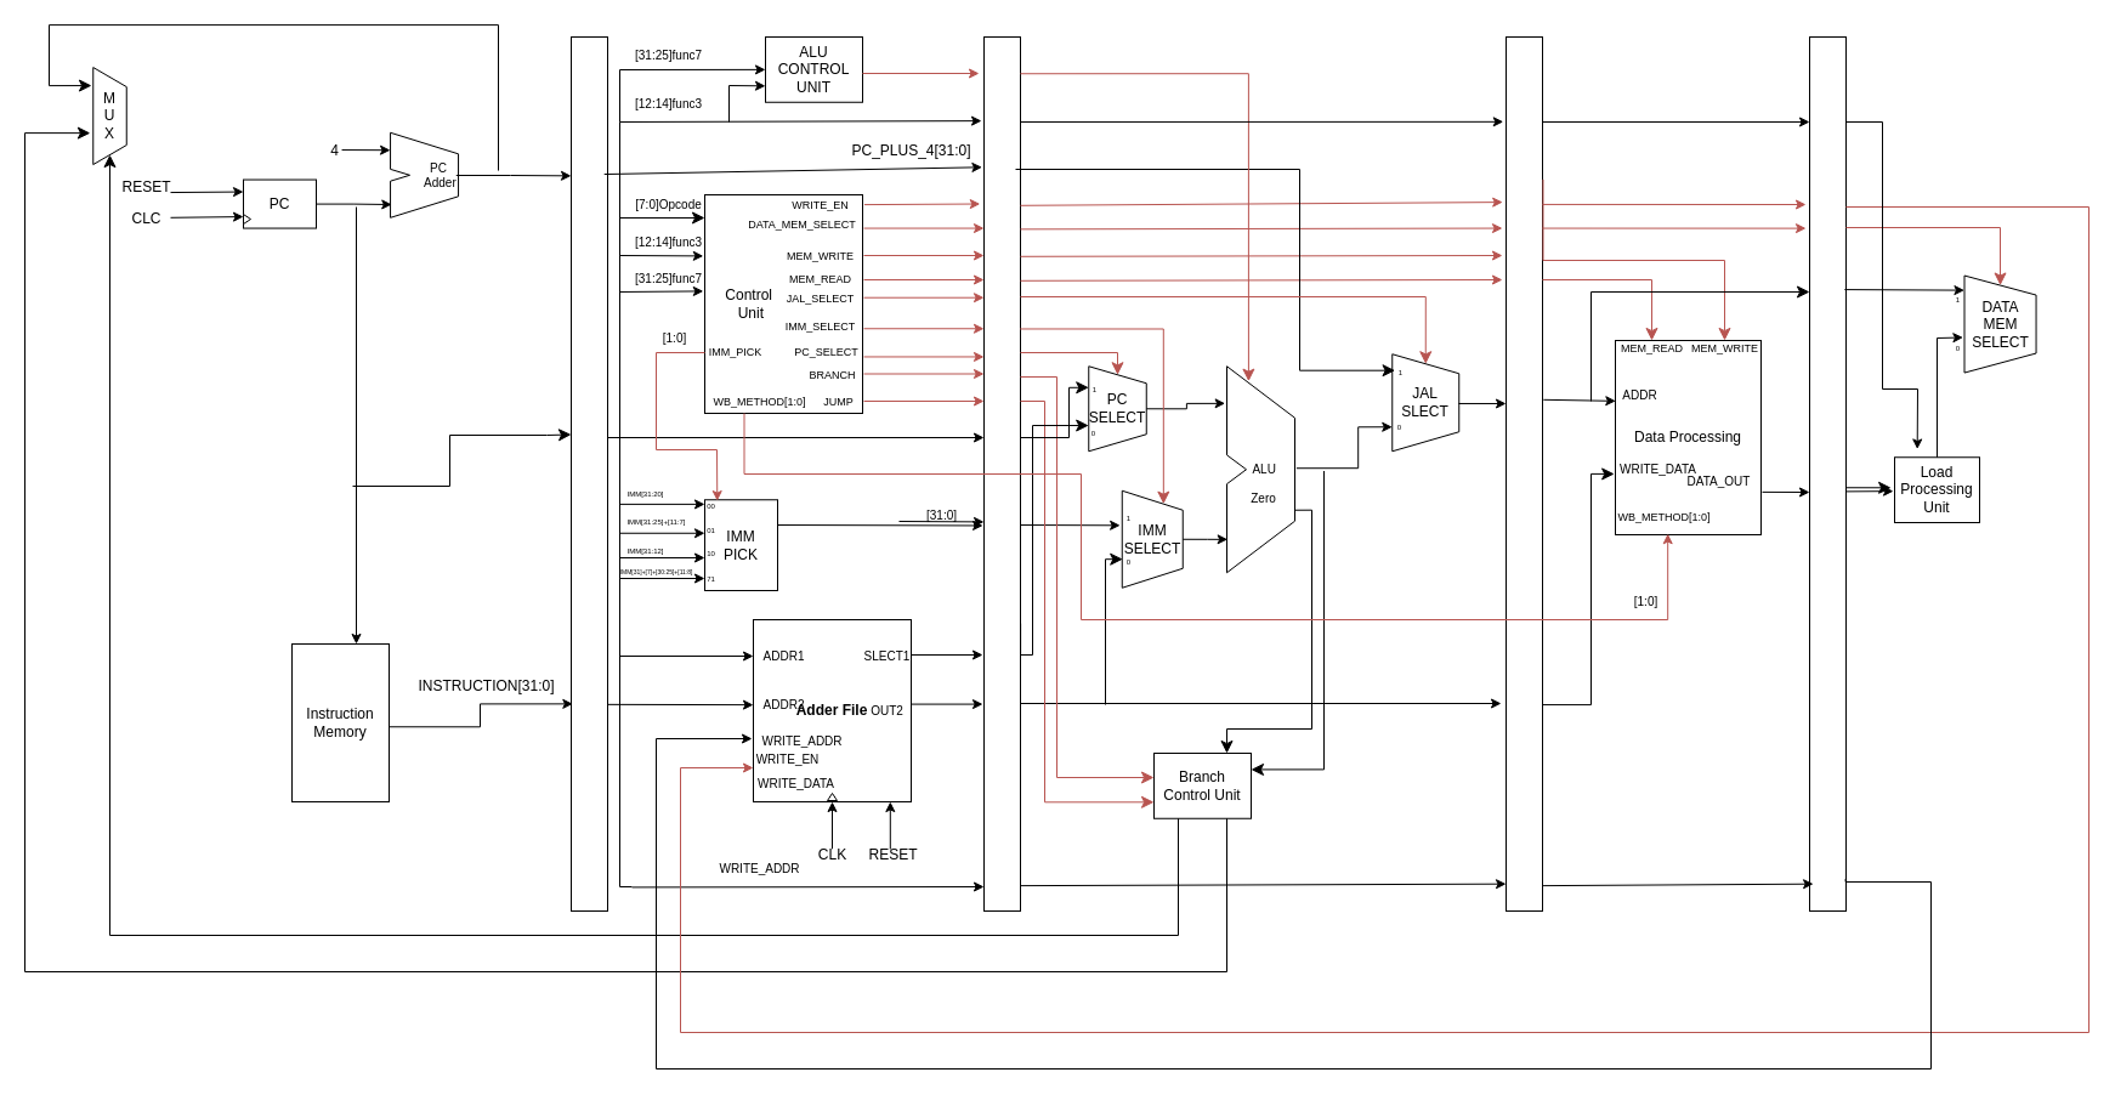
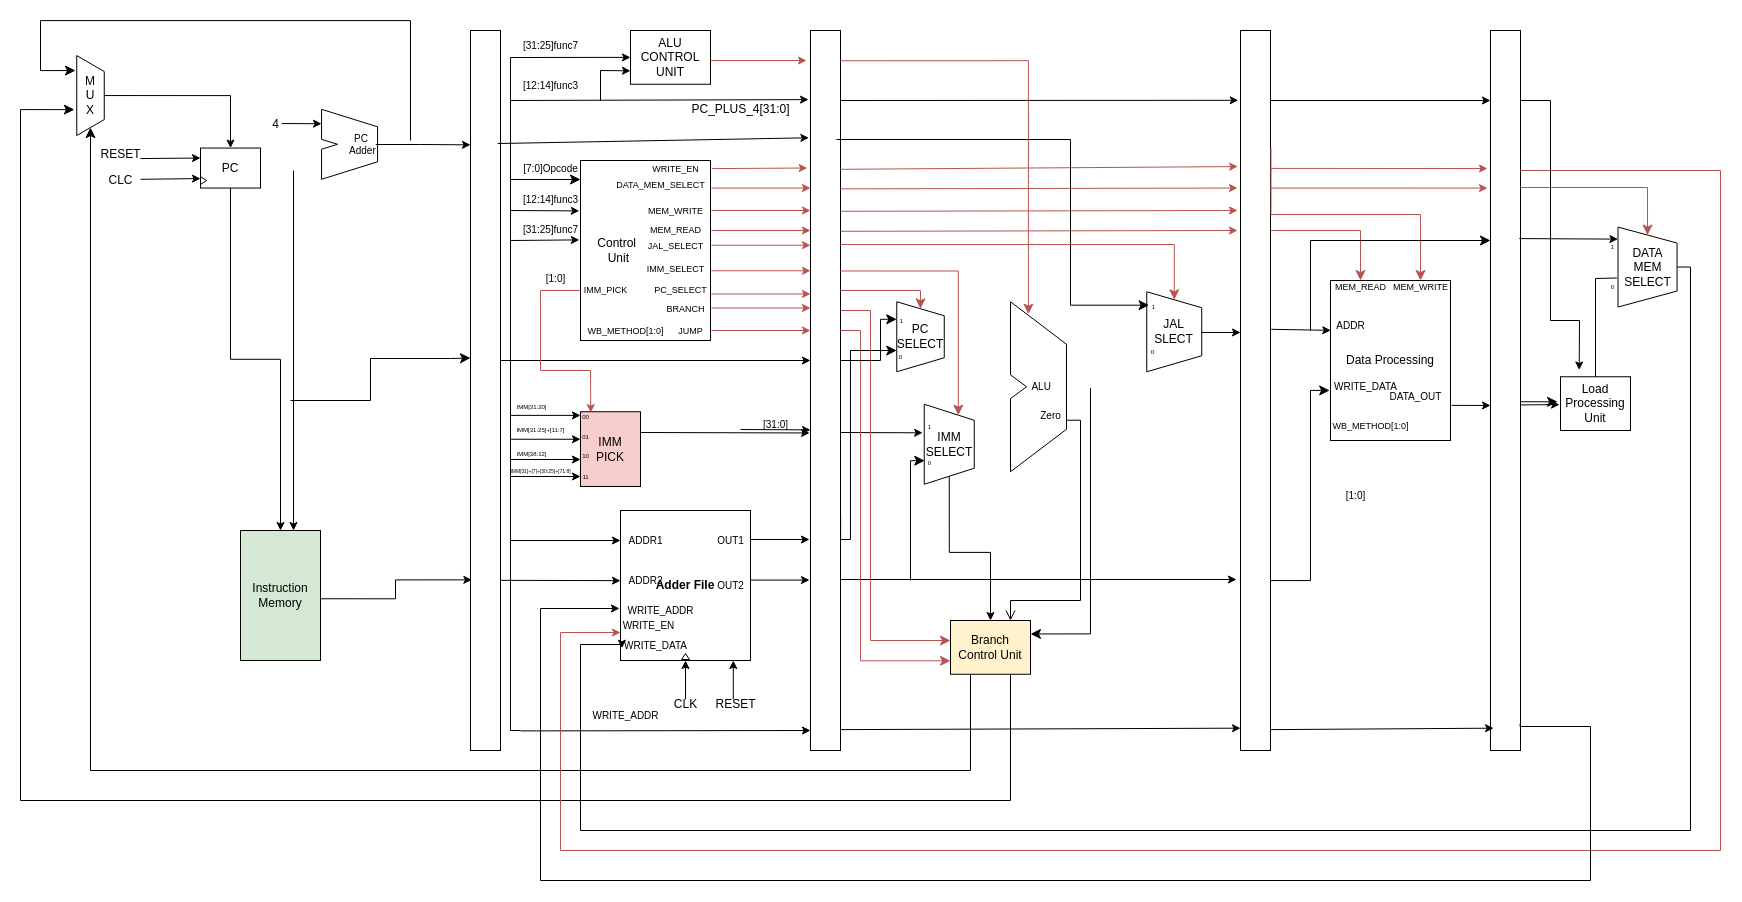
+ <mxCell id="8" style="edgeStyle=orthogonalEdgeStyle;rounded=0;orthogonalLoop=1;jettySize=auto;html=1;exitX=0.5;exitY=0;exitDx=0;exitDy=0;entryX=0.5;entryY=0;entryDx=0;entryDy=0;" edge="1" parent="1" source="9" target="5"><mxGeometry relative="1" as="geometry" /></mxCell>
- <mxCell id="99" value="PC_PLUS_4[31:0]" style="text;html=1;align=center;verticalAlign=middle;resizable=0;points=[];autosize=1;strokeColor=none;fillColor=none;" vertex="1" parent="1"><mxGeometry x="690" y="108.8" width="120" height="30" as="geometry" /></mxCell>
+ <mxCell id="99" value="PC_PLUS_4[31:0]" style="text;html=1;align=center;verticalAlign=middle;resizable=0;points=[];autosize=1;strokeColor=none;fillColor=none;" vertex="1" parent="1"><mxGeometry x="680" y="93.8" width="120" height="30" as="geometry" /></mxCell>
- <mxCell id="4" value="" style="edgeStyle=orthogonalEdgeStyle;rounded=0;orthogonalLoop=1;jettySize=auto;html=1;entryX=0.015;entryY=0.846;entryDx=0;entryDy=0;entryPerimeter=0;" edge="1" parent="1" source="5" target="11"><mxGeometry relative="1" as="geometry" /></mxCell>
+ <mxCell id="4" value="" style="edgeStyle=orthogonalEdgeStyle;rounded=0;orthogonalLoop=1;jettySize=auto;html=1;" edge="1" parent="1" source="5" target="7"><mxGeometry relative="1" as="geometry" /></mxCell>
- <mxCell id="132" value="" style="endArrow=classic;html=1;rounded=0;exitX=0.5;exitY=0;exitDx=0;exitDy=0;entryX=0.637;entryY=1.019;entryDx=0;entryDy=0;entryPerimeter=0;" edge="1" parent="1" source="131" target="21"><mxGeometry width="50" height="50" relative="1" as="geometry"><mxPoint x="1600" y="365" as="sourcePoint" /><mxPoint x="1650" y="315" as="targetPoint" /><Array as="points"><mxPoint x="1595" y="278" /></Array></mxGeometry></mxCell>
+ <mxCell id="132" value="" style="endArrow=none;html=1;rounded=0;exitX=0.5;exitY=0;exitDx=0;exitDy=0;entryX=0.637;entryY=1.019;entryDx=0;entryDy=0;entryPerimeter=0;" edge="1" parent="1" source="131" target="21"><mxGeometry width="50" height="50" relative="1" as="geometry"><mxPoint x="1600" y="365" as="sourcePoint" /><mxPoint x="1650" y="315" as="targetPoint" /><Array as="points"><mxPoint x="1595" y="278" /></Array></mxGeometry></mxCell>
- <mxCell id="64" style="edgeStyle=orthogonalEdgeStyle;rounded=0;orthogonalLoop=1;jettySize=auto;html=1;entryX=-0.017;entryY=0.18;entryDx=0;entryDy=0;entryPerimeter=0;" edge="1" parent="1" source="15" target="18"><mxGeometry relative="1" as="geometry" /></mxCell>
- <mxCell id="17" style="edgeStyle=orthogonalEdgeStyle;rounded=0;orthogonalLoop=1;jettySize=auto;html=1;entryX=0.75;entryY=1;entryDx=0;entryDy=0;exitX=0.717;exitY=0.494;exitDx=0;exitDy=0;exitPerimeter=0;" edge="1" parent="1" source="18" target="16"><mxGeometry relative="1" as="geometry" /></mxCell>
- <mxCell id="111" value="&lt;font style=&quot;font-size: 10px;&quot;&gt;Zero&lt;/font&gt;" style="text;html=1;align=center;verticalAlign=middle;resizable=0;points=[];autosize=1;strokeColor=none;fillColor=none;" vertex="1" parent="1"><mxGeometry x="1020" y="395" width="40" height="30" as="geometry" /></mxCell>
+ <mxCell id="111" value="&lt;font style=&quot;font-size: 10px;&quot;&gt;Zero&lt;/font&gt;" style="text;html=1;align=center;verticalAlign=middle;resizable=0;points=[];autosize=1;strokeColor=none;fillColor=none;" vertex="1" parent="1"><mxGeometry x="1030" y="400" width="40" height="30" as="geometry" /></mxCell>
- <mxCell id="63" style="edgeStyle=orthogonalEdgeStyle;rounded=0;orthogonalLoop=1;jettySize=auto;html=1;entryX=0.008;entryY=0.839;entryDx=0;entryDy=0;entryPerimeter=0;" edge="1" parent="1" source="14" target="18"><mxGeometry relative="1" as="geometry" /></mxCell>
+ <mxCell id="63" style="edgeStyle=orthogonalEdgeStyle;rounded=0;orthogonalLoop=1;jettySize=auto;html=1;" edge="1" parent="1" source="14" target="19"><mxGeometry relative="1" as="geometry" /></mxCell>
- <mxCell id="2" value="IMM&lt;div&gt;PICK&lt;/div&gt;" style="rounded=0;whiteSpace=wrap;html=1;" vertex="1" parent="1"><mxGeometry x="580" y="411.25" width="60" height="74.75" as="geometry" /></mxCell>
+ <mxCell id="2" value="IMM&lt;div&gt;PICK&lt;/div&gt;" style="rounded=0;whiteSpace=wrap;html=1;fillColor=#f8cecc;" vertex="1" parent="1"><mxGeometry x="580" y="411.25" width="60" height="74.75" as="geometry" /></mxCell>
- <mxCell id="147" value="&lt;font style=&quot;font-size: 6px;&quot;&gt;IMM[31:12]&lt;/font&gt;" style="text;html=1;align=center;verticalAlign=middle;resizable=0;points=[];autosize=1;strokeColor=none;fillColor=none;" vertex="1" parent="1"><mxGeometry x="506" y="436.75" width="50" height="30" as="geometry" /></mxCell>
+ <mxCell id="147" value="&lt;font style=&quot;font-size: 6px;&quot;&gt;IMM[38:12]&lt;/font&gt;" style="text;html=1;align=center;verticalAlign=middle;resizable=0;points=[];autosize=1;strokeColor=none;fillColor=none;" vertex="1" parent="1"><mxGeometry x="506" y="436.75" width="50" height="30" as="geometry" /></mxCell>
- <mxCell id="169" value="&lt;font style=&quot;font-size: 5px;&quot;&gt;IMM[31]+[7]+[30:25]+[11:8]&lt;/font&gt;" style="text;html=1;align=center;verticalAlign=middle;resizable=0;points=[];autosize=1;strokeColor=none;fillColor=none;" vertex="1" parent="1"><mxGeometry x="500" y="454" width="80" height="30" as="geometry" /></mxCell>
+ <mxCell id="169" value="&lt;font style=&quot;font-size: 5px;&quot;&gt;IMM[31]+[7]+[30:25]+[71:8]&lt;/font&gt;" style="text;html=1;align=center;verticalAlign=middle;resizable=0;points=[];autosize=1;strokeColor=none;fillColor=none;" vertex="1" parent="1"><mxGeometry x="500" y="454" width="80" height="30" as="geometry" /></mxCell>
- <mxCell id="168" value="&lt;font style=&quot;font-size: 6px;&quot;&gt;71&lt;/font&gt;" style="text;html=1;align=center;verticalAlign=middle;resizable=0;points=[];autosize=1;strokeColor=none;fillColor=none;" vertex="1" parent="1"><mxGeometry x="570" y="460" width="30" height="30" as="geometry" /></mxCell>
+ <mxCell id="168" value="&lt;font style=&quot;font-size: 6px;&quot;&gt;11&lt;/font&gt;" style="text;html=1;align=center;verticalAlign=middle;resizable=0;points=[];autosize=1;strokeColor=none;fillColor=none;" vertex="1" parent="1"><mxGeometry x="570" y="460" width="30" height="30" as="geometry" /></mxCell>
- <mxCell id="136" style="edgeStyle=orthogonalEdgeStyle;rounded=0;orthogonalLoop=1;jettySize=auto;html=1;exitX=0.25;exitY=1;exitDx=0;exitDy=0;entryX=0.36;entryY=0.995;entryDx=0;entryDy=0;entryPerimeter=0;fillColor=light-dark(#FFFFFF,#FF8000);strokeColor=#B85450;" edge="1" parent="1" source="12" target="20"><mxGeometry relative="1" as="geometry"><Array as="points"><mxPoint x="613" y="390" /><mxPoint x="890" y="390" /><mxPoint x="890" y="510" /><mxPoint x="1373" y="510" /></Array></mxGeometry></mxCell>
- <mxCell id="108" value="&lt;font style=&quot;font-size: 10px;&quot;&gt;SLECT1&lt;/font&gt;" style="text;html=1;align=center;verticalAlign=middle;resizable=0;points=[];autosize=1;strokeColor=none;fillColor=none;" vertex="1" parent="1"><mxGeometry x="705" y="525" width="50" height="30" as="geometry" /></mxCell>
+ <mxCell id="108" value="&lt;font style=&quot;font-size: 10px;&quot;&gt;OUT1&lt;/font&gt;" style="text;html=1;align=center;verticalAlign=middle;resizable=0;points=[];autosize=1;strokeColor=none;fillColor=none;" vertex="1" parent="1"><mxGeometry x="705" y="525" width="50" height="30" as="geometry" /></mxCell>
- <mxCell id="98" value="INSTRUCTION[31:0]" style="text;html=1;align=center;verticalAlign=middle;resizable=0;points=[];autosize=1;strokeColor=none;fillColor=none;" vertex="1" parent="1"><mxGeometry x="330" y="550" width="140" height="30" as="geometry" /></mxCell>
- <mxCell id="7" value="Instruction Memory" style="rounded=0;whiteSpace=wrap;html=1;" vertex="1" parent="1"><mxGeometry x="240" y="530" width="80" height="130" as="geometry" /></mxCell>
+ <mxCell id="7" value="Instruction Memory" style="rounded=0;whiteSpace=wrap;html=1;fillColor=#d5e8d4;" vertex="1" parent="1"><mxGeometry x="240" y="530" width="80" height="130" as="geometry" /></mxCell>
- <mxCell id="110" value="" style="edgeStyle=segmentEdgeStyle;endArrow=classic;html=1;curved=0;rounded=0;endSize=8;startSize=8;sourcePerimeterSpacing=0;targetPerimeterSpacing=0;entryX=0.75;entryY=0;entryDx=0;entryDy=0;exitX=0.704;exitY=0.697;exitDx=0;exitDy=0;exitPerimeter=0;" edge="1" parent="1" source="18" target="19"><mxGeometry width="100" relative="1" as="geometry"><mxPoint x="1070" y="420" as="sourcePoint" /><mxPoint x="1010" y="599.97" as="targetPoint" /><Array as="points"><mxPoint x="1080" y="420" /><mxPoint x="1080" y="600" /><mxPoint x="1010" y="600" /></Array></mxGeometry></mxCell>
+ <mxCell id="110" value="" style="edgeStyle=segmentEdgeStyle;endArrow=open;html=1;curved=0;rounded=0;endSize=8;startSize=8;sourcePerimeterSpacing=0;targetPerimeterSpacing=0;entryX=0.75;entryY=0;entryDx=0;entryDy=0;exitX=0.704;exitY=0.697;exitDx=0;exitDy=0;exitPerimeter=0;" edge="1" parent="1" source="18" target="19"><mxGeometry width="100" relative="1" as="geometry"><mxPoint x="1070" y="420" as="sourcePoint" /><mxPoint x="1010" y="599.97" as="targetPoint" /><Array as="points"><mxPoint x="1080" y="420" /><mxPoint x="1080" y="600" /><mxPoint x="1010" y="600" /></Array></mxGeometry></mxCell>
- <mxCell id="19" value="Branch&lt;div&gt;Control Unit&lt;/div&gt;" style="rounded=0;whiteSpace=wrap;html=1;" vertex="1" parent="1"><mxGeometry x="950" y="620" width="80" height="53.75" as="geometry" /></mxCell>
+ <mxCell id="19" value="Branch&lt;div&gt;Control Unit&lt;/div&gt;" style="rounded=0;whiteSpace=wrap;html=1;fillColor=#fff2cc;" vertex="1" parent="1"><mxGeometry x="950" y="620" width="80" height="53.75" as="geometry" /></mxCell>
+ <mxCell id="95" style="edgeStyle=orthogonalEdgeStyle;rounded=0;orthogonalLoop=1;jettySize=auto;html=1;exitX=0.5;exitY=0;exitDx=0;exitDy=0;entryX=0.011;entryY=0.918;entryDx=0;entryDy=0;entryPerimeter=0;" edge="1" parent="1" source="21" target="13"><mxGeometry relative="1" as="geometry"><Array as="points"><mxPoint x="1690" y="267" /><mxPoint x="1690" y="830" /><mxPoint x="580" y="830" /><mxPoint x="580" y="644" /><mxPoint x="620" y="644" /><mxPoint x="620" y="645" /></Array></mxGeometry></mxCell>
